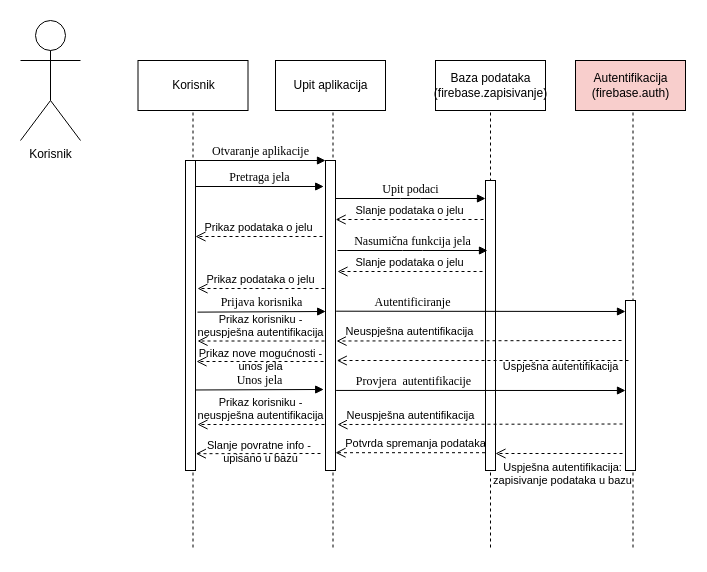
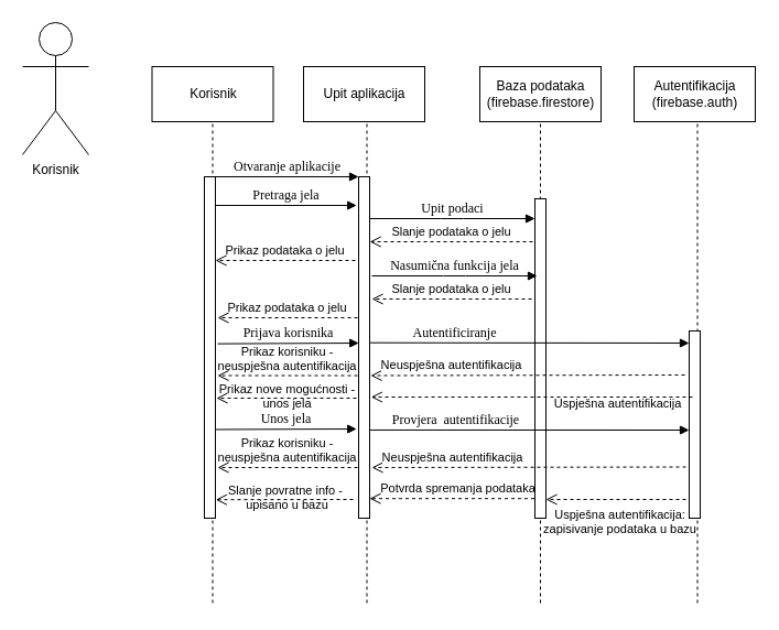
- <mxCell id="7" value="Baza podataka&lt;br&gt;(firebase.zapisivanje)" style="html=1;" parent="5" vertex="1"><mxGeometry x="-5" width="110" height="50" as="geometry" /></mxCell>
+ <mxCell id="7" value="Baza podataka&lt;br&gt;(firebase.firestore)" style="html=1;" parent="5" vertex="1"><mxGeometry x="-5" width="110" height="50" as="geometry" /></mxCell>
- <mxCell id="9" value="Autentifikacija&lt;br&gt;(firebase.auth)" style="html=1;fillColor=#f8cecc;" parent="8" vertex="1"><mxGeometry x="-5" width="110" height="50" as="geometry" /></mxCell>
+ <mxCell id="9" value="Autentifikacija&lt;br&gt;(firebase.auth)" style="html=1;" parent="8" vertex="1"><mxGeometry x="-5" width="110" height="50" as="geometry" /></mxCell>
